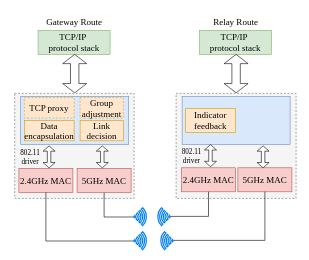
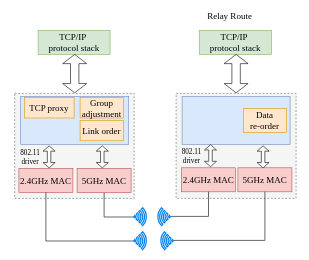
- <mxCell id="25" value="Gateway Route" style="text;html=1;align=center;verticalAlign=middle;resizable=0;points=[];autosize=1;strokeColor=none;fillColor=none;fontFamily=Times New Roman;fontSize=15;" parent="1" vertex="1"><mxGeometry x="63" y="20" width="120" height="30" as="geometry" /></mxCell>
- <mxCell id="26" value="Relay Route" style="text;html=1;align=center;verticalAlign=middle;resizable=0;points=[];autosize=1;strokeColor=none;fillColor=none;fontFamily=Times New Roman;fontSize=15;" parent="1" vertex="1"><mxGeometry x="342" y="20" width="100" height="30" as="geometry" /></mxCell>
+ <mxCell id="26" value="Relay Route" style="text;html=1;align=center;verticalAlign=middle;resizable=0;points=[];autosize=1;strokeColor=none;fillColor=none;fontFamily=Times New Roman;fontSize=15;" parent="1" vertex="1"><mxGeometry x="332" y="10" width="100" height="30" as="geometry" /></mxCell>
- <mxCell id="9" value="TCP proxy" style="rounded=0;whiteSpace=wrap;html=1;fontFamily=Times New Roman;fontSize=15;fillColor=#ffe6cc;strokeColor=#d79b00;dashed=1;" parent="1" vertex="1"><mxGeometry x="40" y="162" width="83" height="34" as="geometry" /></mxCell>
+ <mxCell id="9" value="TCP proxy" style="rounded=0;whiteSpace=wrap;html=1;fontFamily=Times New Roman;fontSize=15;fillColor=#ffe6cc;strokeColor=#d79b00;" parent="1" vertex="1"><mxGeometry x="40" y="162" width="83" height="34" as="geometry" /></mxCell>
- <mxCell id="10" value="Group adjustment" style="rounded=0;whiteSpace=wrap;html=1;fontFamily=Times New Roman;fontSize=15;fillColor=#ffe6cc;strokeColor=#d79b00;dashed=1;" parent="1" vertex="1"><mxGeometry x="133" y="162" width="72" height="34" as="geometry" /></mxCell>
+ <mxCell id="10" value="Group adjustment" style="rounded=0;whiteSpace=wrap;html=1;fontFamily=Times New Roman;fontSize=15;fillColor=#ffe6cc;strokeColor=#d79b00;" parent="1" vertex="1"><mxGeometry x="133" y="162" width="72" height="34" as="geometry" /></mxCell>
- <mxCell id="21" value="Indicator feedback" style="rounded=0;whiteSpace=wrap;html=1;fontFamily=Times New Roman;fontSize=15;fillColor=#ffe6cc;strokeColor=#d79b00;" parent="1" vertex="1"><mxGeometry x="309" y="180" width="83" height="40" as="geometry" /></mxCell>
+ <mxCell id="22" value="Data&lt;div style=&quot;font-size: 15px;&quot;&gt;re-order&lt;/div&gt;" style="rounded=0;whiteSpace=wrap;html=1;fontFamily=Times New Roman;fontSize=15;fillColor=#ffe6cc;strokeColor=#d79b00;" parent="1" vertex="1"><mxGeometry x="405" y="180" width="72" height="40" as="geometry" /></mxCell>
- <mxCell id="11" value="Data encapsulation" style="rounded=0;whiteSpace=wrap;html=1;fontFamily=Times New Roman;fontSize=15;fillColor=#ffe6cc;strokeColor=#d79b00;" parent="1" vertex="1"><mxGeometry x="40" y="200" width="83" height="34" as="geometry" /></mxCell>
- <mxCell id="12" value="Link decision" style="rounded=0;whiteSpace=wrap;html=1;fontFamily=Times New Roman;fontSize=15;fillColor=#ffe6cc;strokeColor=#d79b00;" parent="1" vertex="1"><mxGeometry x="133" y="200" width="72" height="34" as="geometry" /></mxCell>
+ <mxCell id="12" value="Link order" style="rounded=0;whiteSpace=wrap;html=1;fontFamily=Times New Roman;fontSize=15;fillColor=#ffe6cc;strokeColor=#d79b00;" parent="1" vertex="1"><mxGeometry x="133" y="200" width="72" height="34" as="geometry" /></mxCell>
